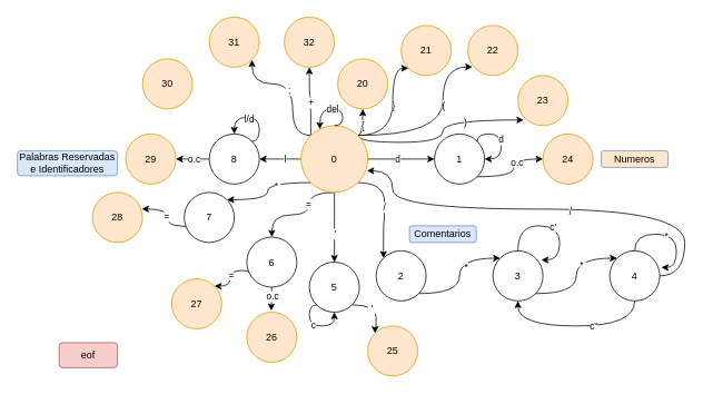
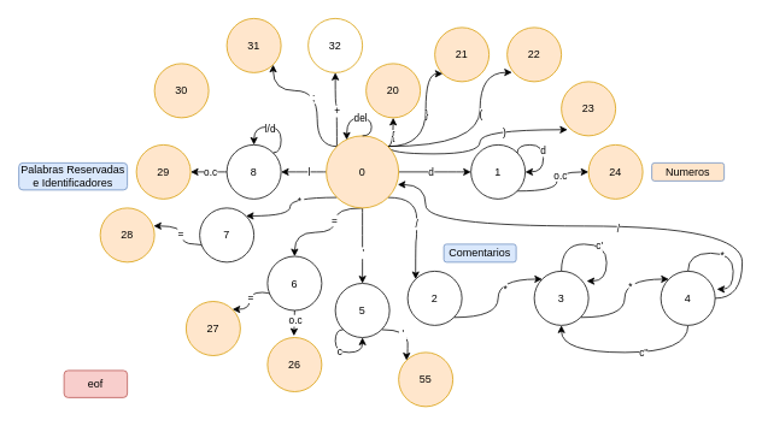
- <mxCell id="70" value="32" style="ellipse;whiteSpace=wrap;html=1;aspect=fixed;fillColor=#ffe6cc;strokeColor=#d79b00;" vertex="1" parent="1"><mxGeometry x="340" y="20" width="60" height="60" as="geometry" /></mxCell>
+ <mxCell id="70" value="32" style="ellipse;whiteSpace=wrap;html=1;aspect=fixed;fillColor=#ffffff;strokeColor=#d79b00;" vertex="1" parent="1"><mxGeometry x="340" y="20" width="60" height="60" as="geometry" /></mxCell>
- <mxCell id="81" value="25" style="ellipse;whiteSpace=wrap;html=1;aspect=fixed;fillColor=#ffe6cc;strokeColor=#d79b00;" vertex="1" parent="1"><mxGeometry x="440" y="390" width="60" height="60" as="geometry" /></mxCell>
+ <mxCell id="81" value="55" style="ellipse;whiteSpace=wrap;html=1;aspect=fixed;fillColor=#ffe6cc;strokeColor=#d79b00;" vertex="1" parent="1"><mxGeometry x="440" y="390" width="60" height="60" as="geometry" /></mxCell>
